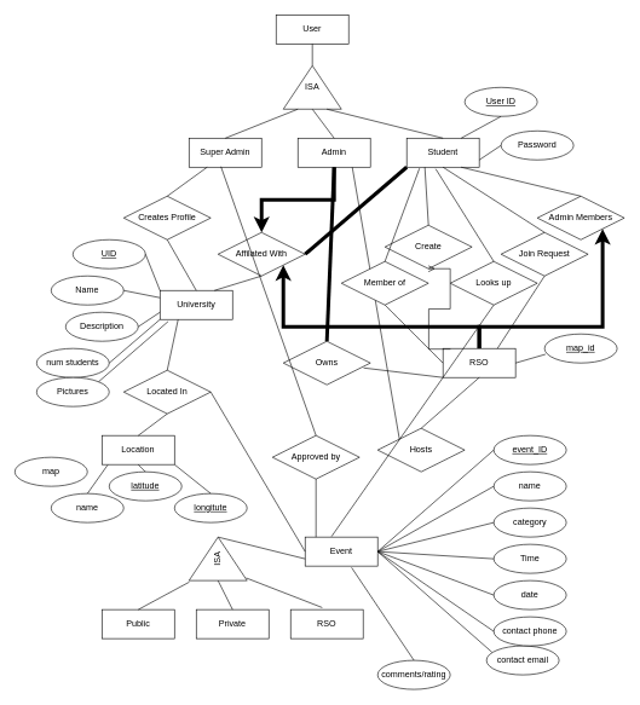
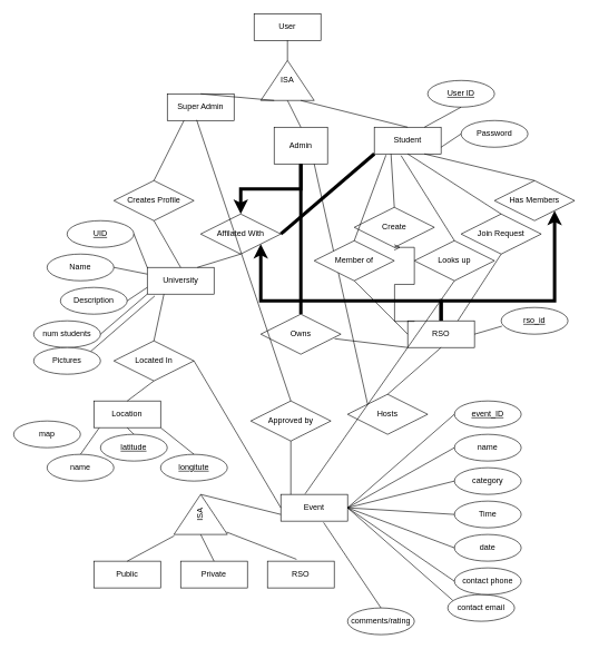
- <mxCell id="7" value="Super Admin" style="whiteSpace=wrap;html=1;align=center;" parent="1" vertex="1"><mxGeometry x="260" y="190" width="100" height="40" as="geometry" /></mxCell>
+ <mxCell id="7" value="Super Admin" style="whiteSpace=wrap;html=1;align=center;" parent="1" vertex="1"><mxGeometry x="250" y="140" width="100" height="40" as="geometry" /></mxCell>
- <mxCell id="6" value="Admin" style="whiteSpace=wrap;html=1;align=center;" parent="1" vertex="1"><mxGeometry x="410" y="190" width="100" height="40" as="geometry" /></mxCell>
+ <mxCell id="6" value="Admin" style="whiteSpace=wrap;html=1;align=center;" parent="1" vertex="1"><mxGeometry x="410" y="190" width="80" height="55" as="geometry" /></mxCell>
- <mxCell id="83" value="Admin Members" style="shape=rhombus;perimeter=rhombusPerimeter;whiteSpace=wrap;html=1;align=center;" vertex="1" parent="1"><mxGeometry x="740" y="270" width="120" height="60" as="geometry" /></mxCell>
+ <mxCell id="83" value="Has Members" style="shape=rhombus;perimeter=rhombusPerimeter;whiteSpace=wrap;html=1;align=center;" vertex="1" parent="1"><mxGeometry x="740" y="270" width="120" height="60" as="geometry" /></mxCell>
- <mxCell id="71" value="map_id" style="ellipse;whiteSpace=wrap;html=1;align=center;fontStyle=4;" vertex="1" parent="1"><mxGeometry x="750" y="460" width="100" height="40" as="geometry" /></mxCell>
+ <mxCell id="71" value="rso_id" style="ellipse;whiteSpace=wrap;html=1;align=center;fontStyle=4;" vertex="1" parent="1"><mxGeometry x="750" y="460" width="100" height="40" as="geometry" /></mxCell>
